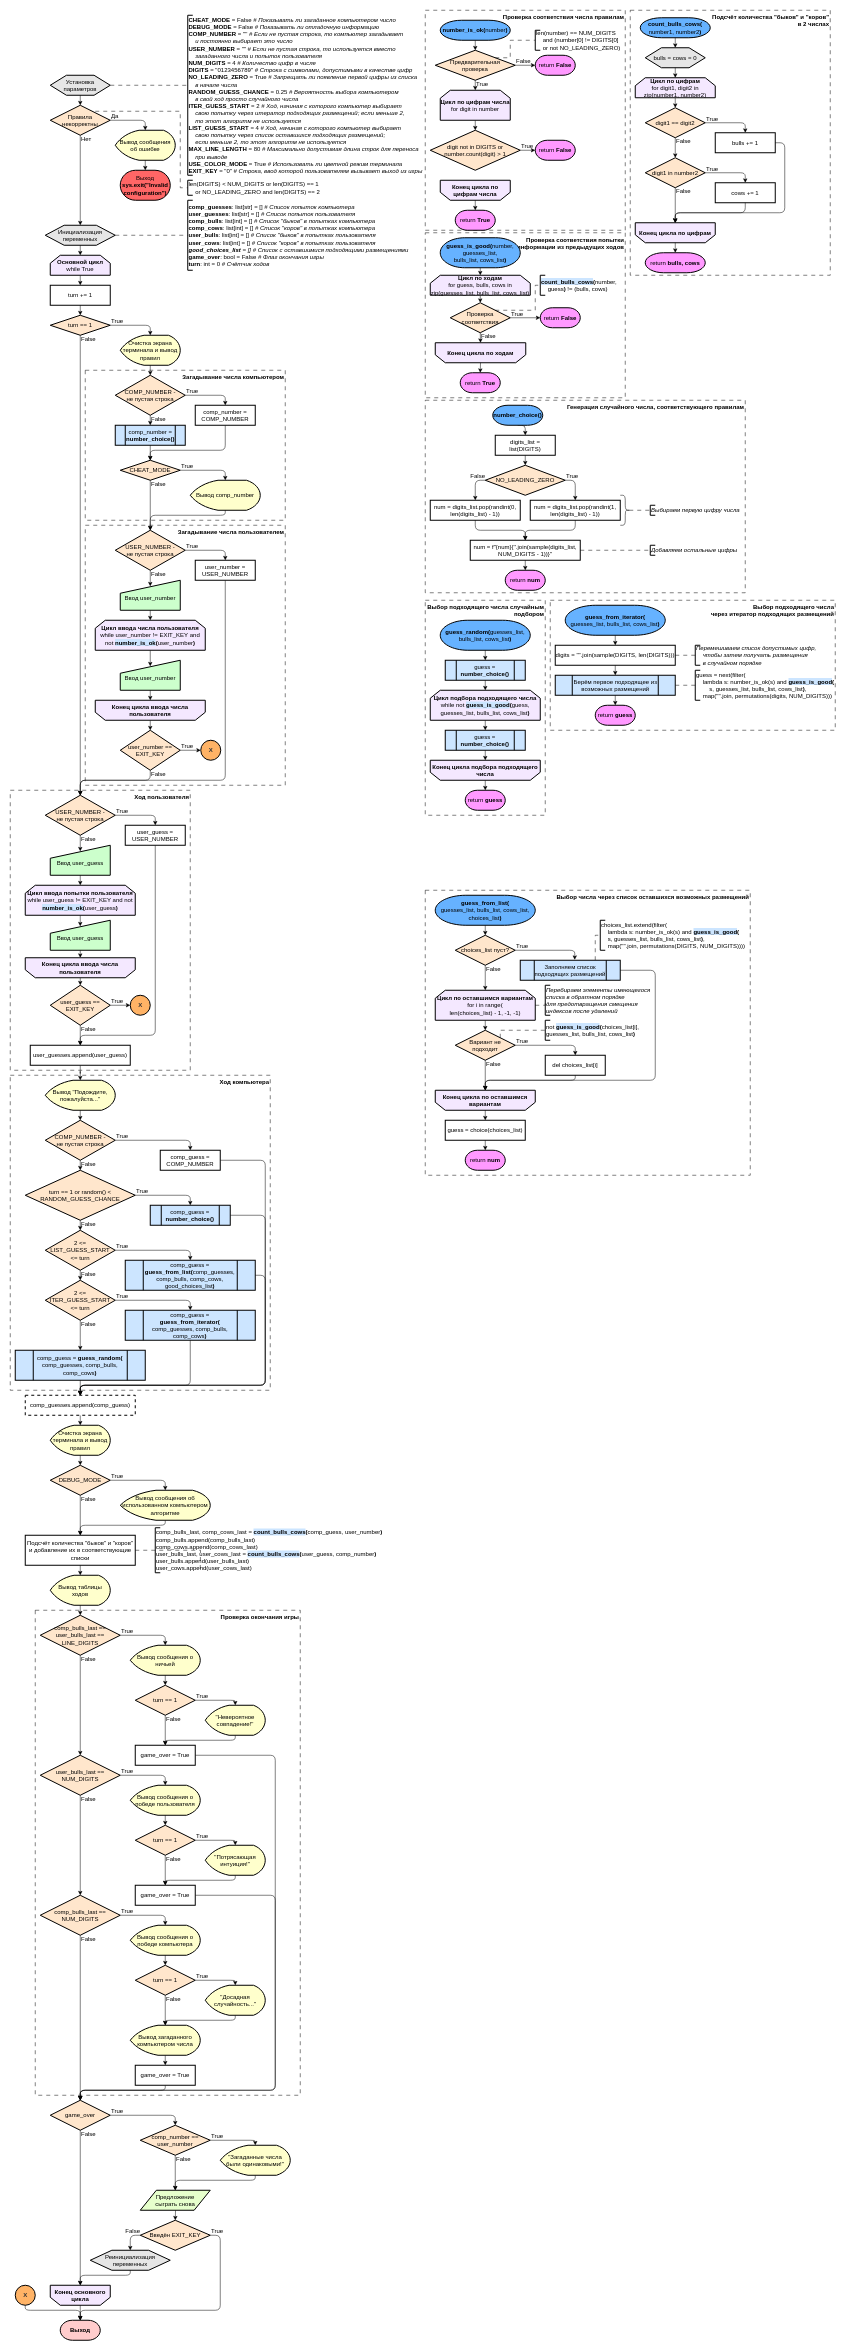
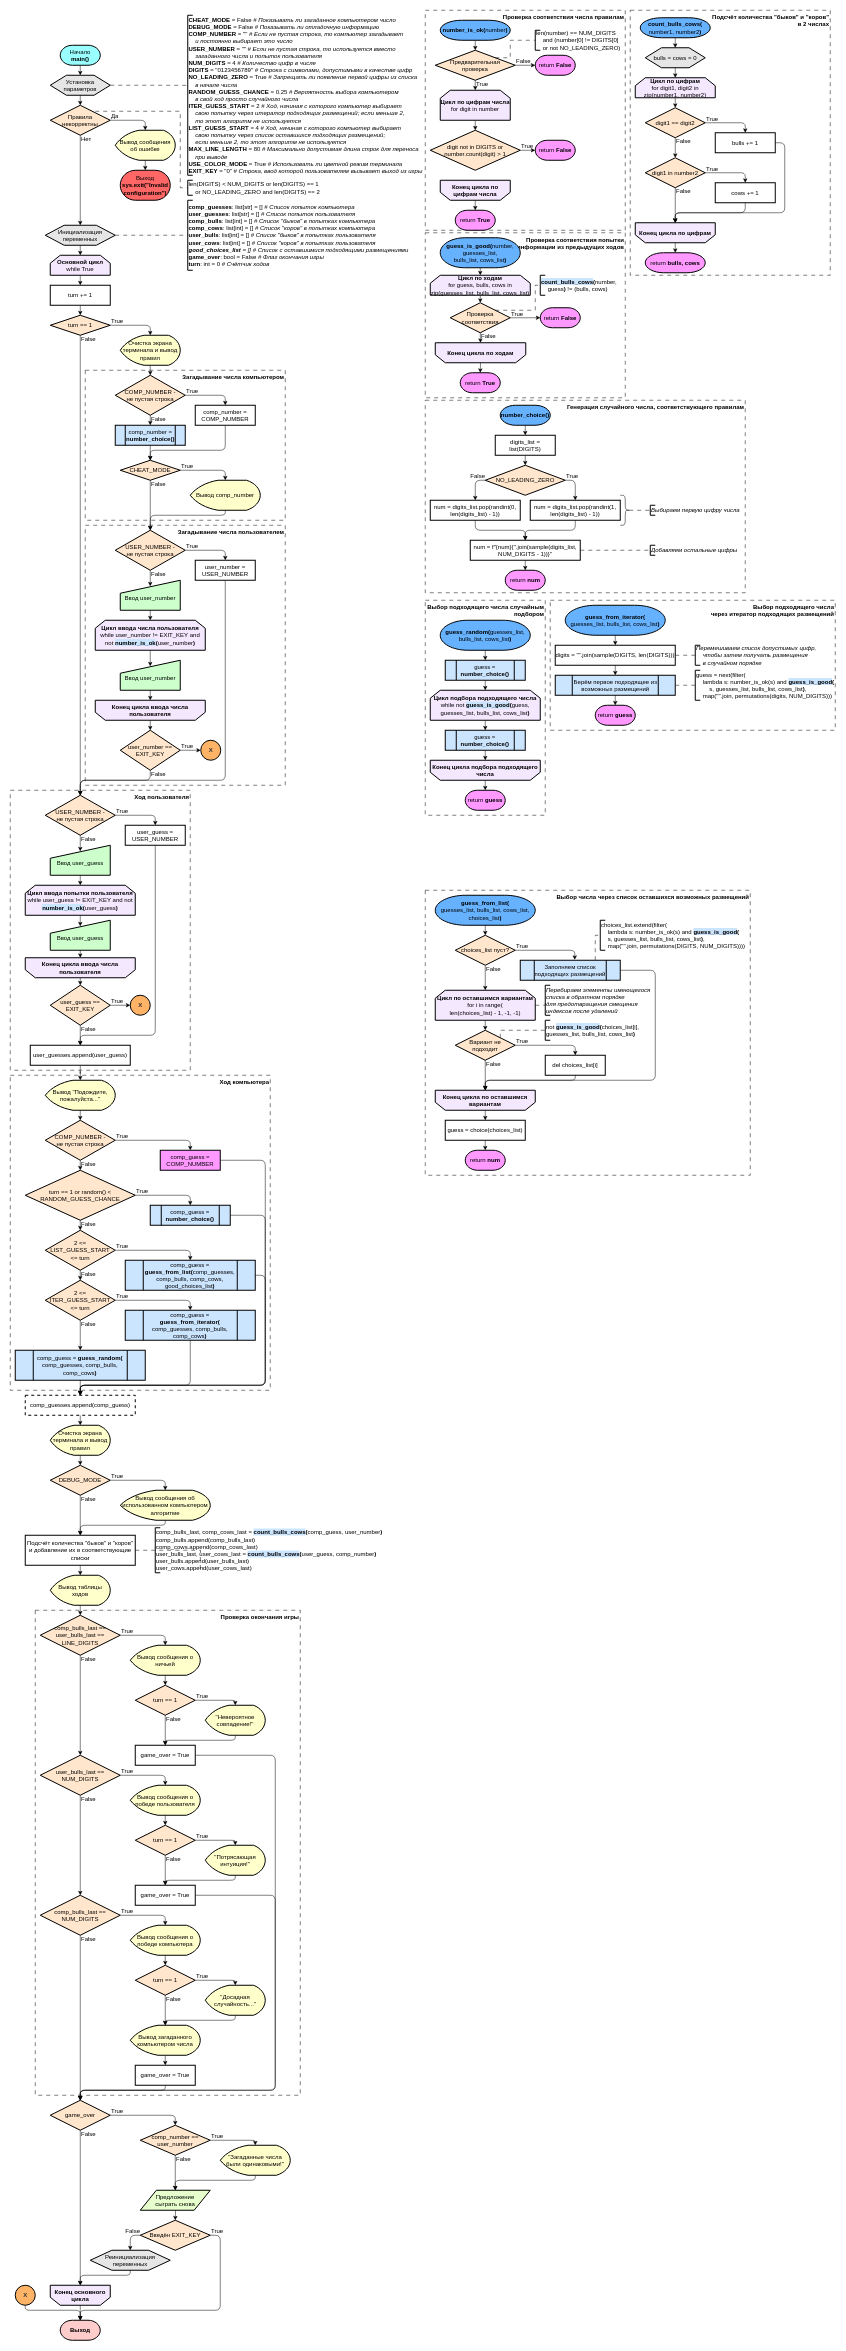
+ <mxCell id="15" value="&lt;div&gt;Начало&lt;/div&gt;&lt;div&gt;&lt;b style=&quot;background-color: initial;&quot;&gt;main()&lt;/b&gt;&lt;/div&gt;" style="strokeWidth=2;shape=mxgraph.flowchart.terminator;whiteSpace=wrap;labelBackgroundColor=none;fillColor=#99FFFF;strokeColor=#000000;fontSize=12;fillStyle=auto;html=1;" parent="1" vertex="1"><mxGeometry x="120" y="90" width="80" height="40" as="geometry" /></mxCell>
+ <mxCell id="14" value="" style="edgeStyle=orthogonalEdgeStyle;orthogonalLoop=1;jettySize=auto;exitX=0.5;exitY=1;exitDx=0;exitDy=0;exitPerimeter=0;entryX=0.5;entryY=0;entryDx=0;entryDy=0;labelBackgroundColor=none;fontColor=default;rounded=1;curved=0;flowAnimation=0;fontSize=12;html=1;" parent="1" source="15" target="16" edge="1"><mxGeometry relative="1" as="geometry" /></mxCell>
- <mxCell id="192" value="number_choice()" style="strokeWidth=2;shape=mxgraph.flowchart.terminator;whiteSpace=wrap;labelBackgroundColor=none;fillColor=#66B2FF;strokeColor=#000000;fontSize=12;fillStyle=auto;fontStyle=1;html=1;" parent="1" vertex="1"><mxGeometry x="985" y="810" width="100" height="40" as="geometry" /></mxCell>
+ <mxCell id="192" value="number_choice()" style="strokeWidth=2;shape=mxgraph.flowchart.terminator;whiteSpace=wrap;labelBackgroundColor=none;fillColor=#66B2FF;strokeColor=#000000;fontSize=12;fillStyle=auto;fontStyle=1;html=1;" parent="1" vertex="1"><mxGeometry x="1000" y="810" width="100" height="40" as="geometry" /></mxCell>
- <mxCell id="67" value="comp_guess = COMP_NUMBER" style="rounded=0;whiteSpace=wrap;absoluteArcSize=1;arcSize=14;strokeWidth=2;fontSize=12;html=1;" parent="1" vertex="1"><mxGeometry x="320" y="2300" width="120" height="40" as="geometry" /></mxCell>
+ <mxCell id="67" value="comp_guess = COMP_NUMBER" style="rounded=0;whiteSpace=wrap;absoluteArcSize=1;arcSize=14;strokeWidth=2;fontSize=12;html=1;fillColor=#ff99ff;" parent="1" vertex="1"><mxGeometry x="320" y="2300" width="120" height="40" as="geometry" /></mxCell>
